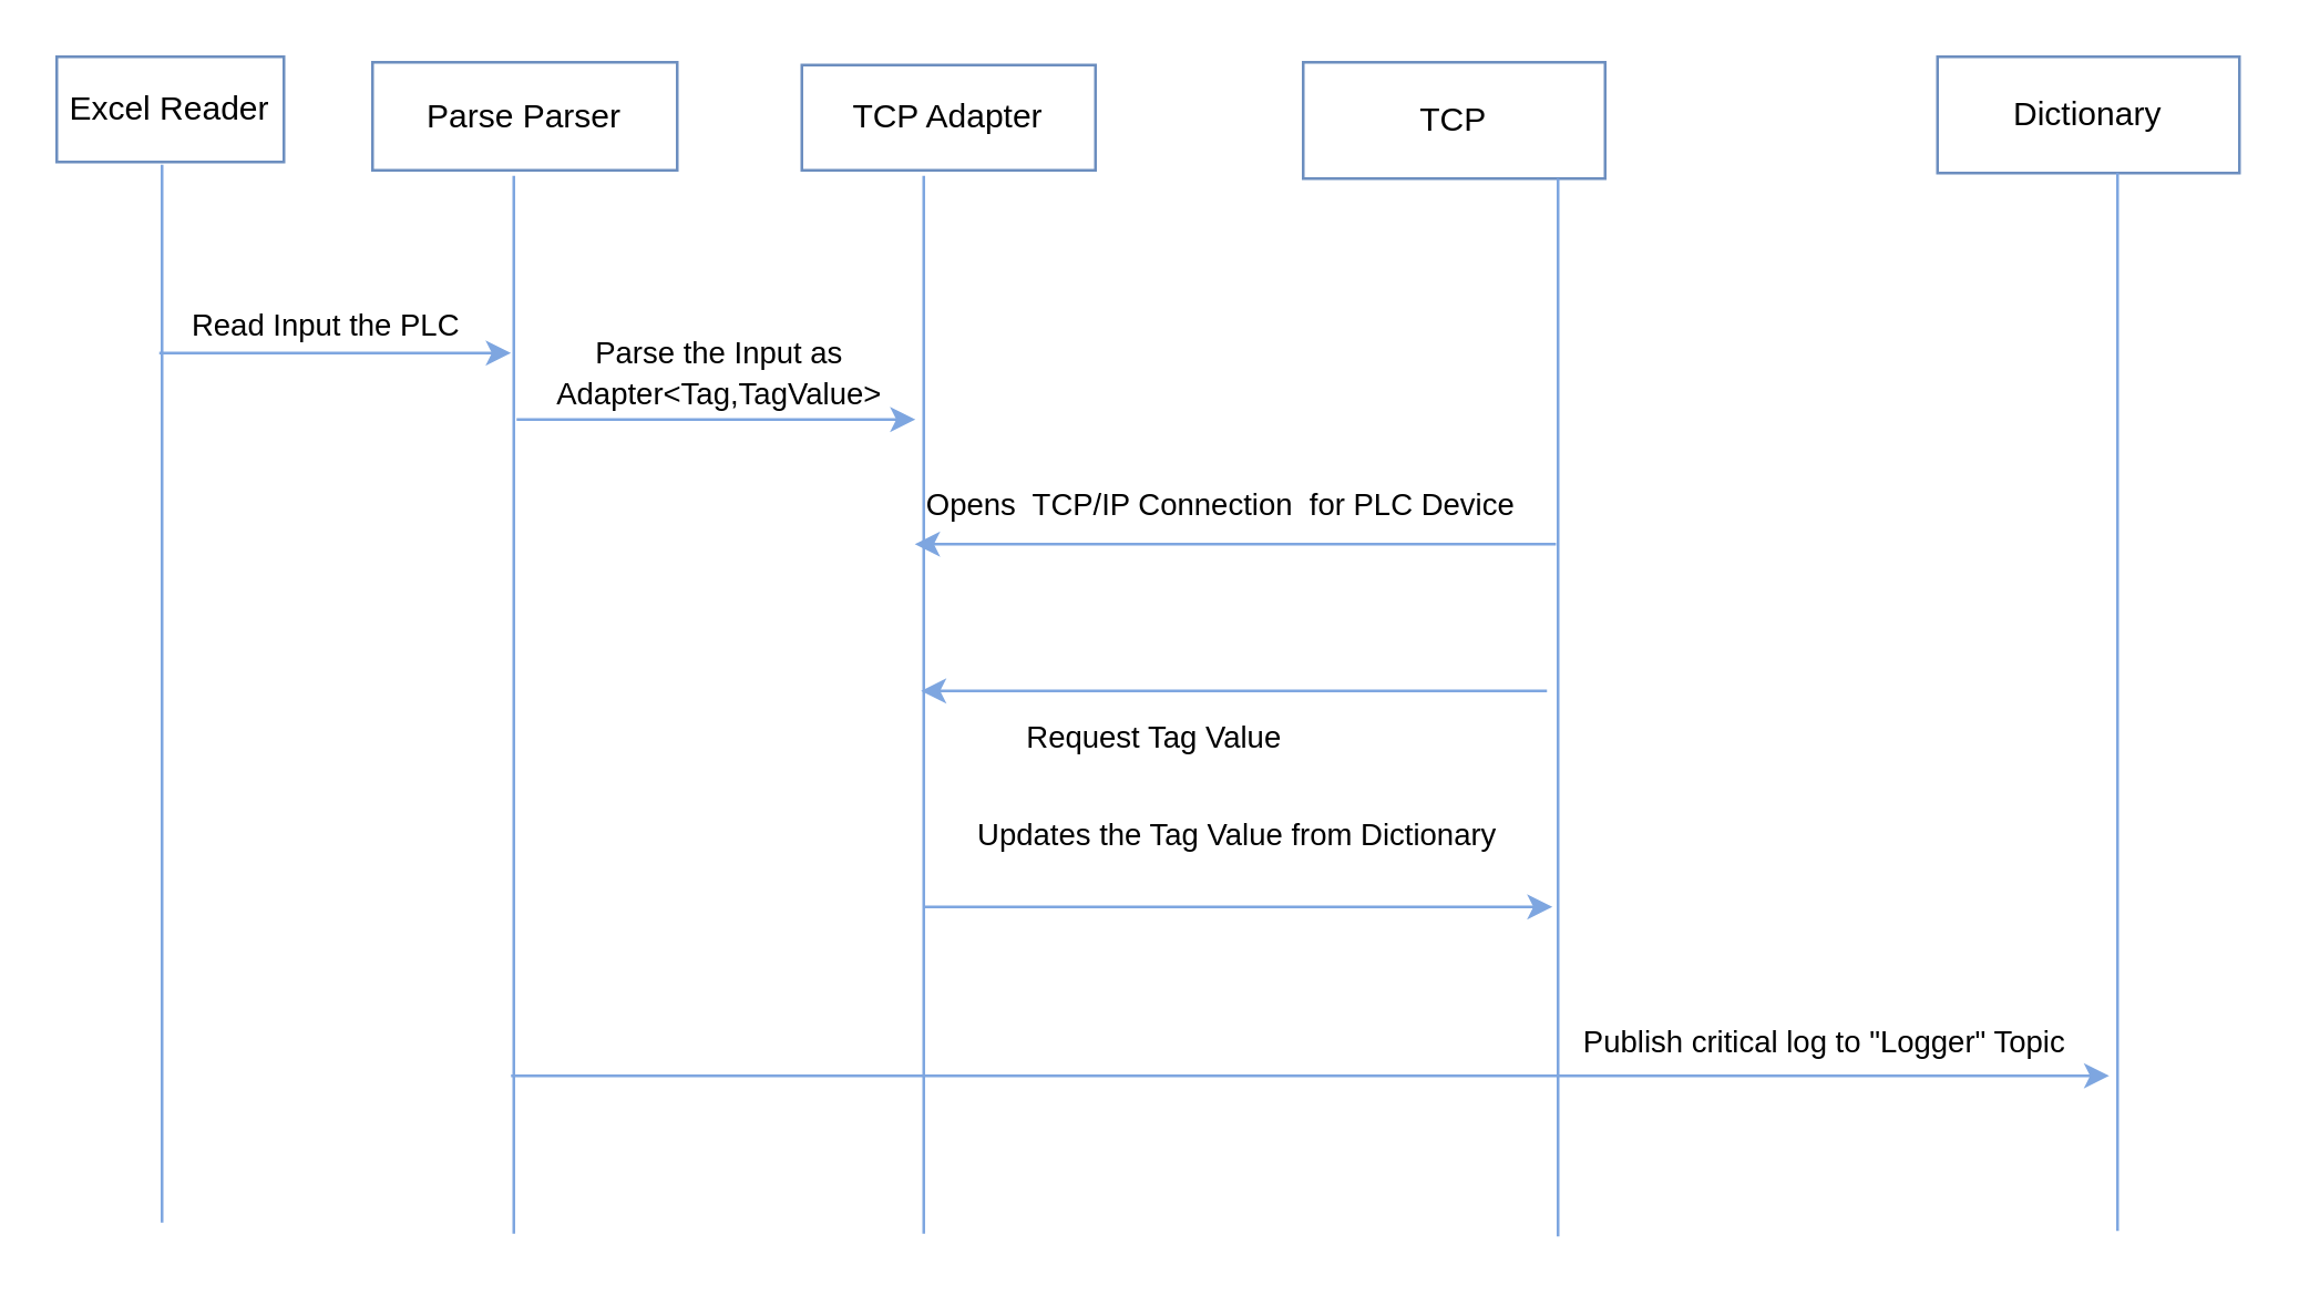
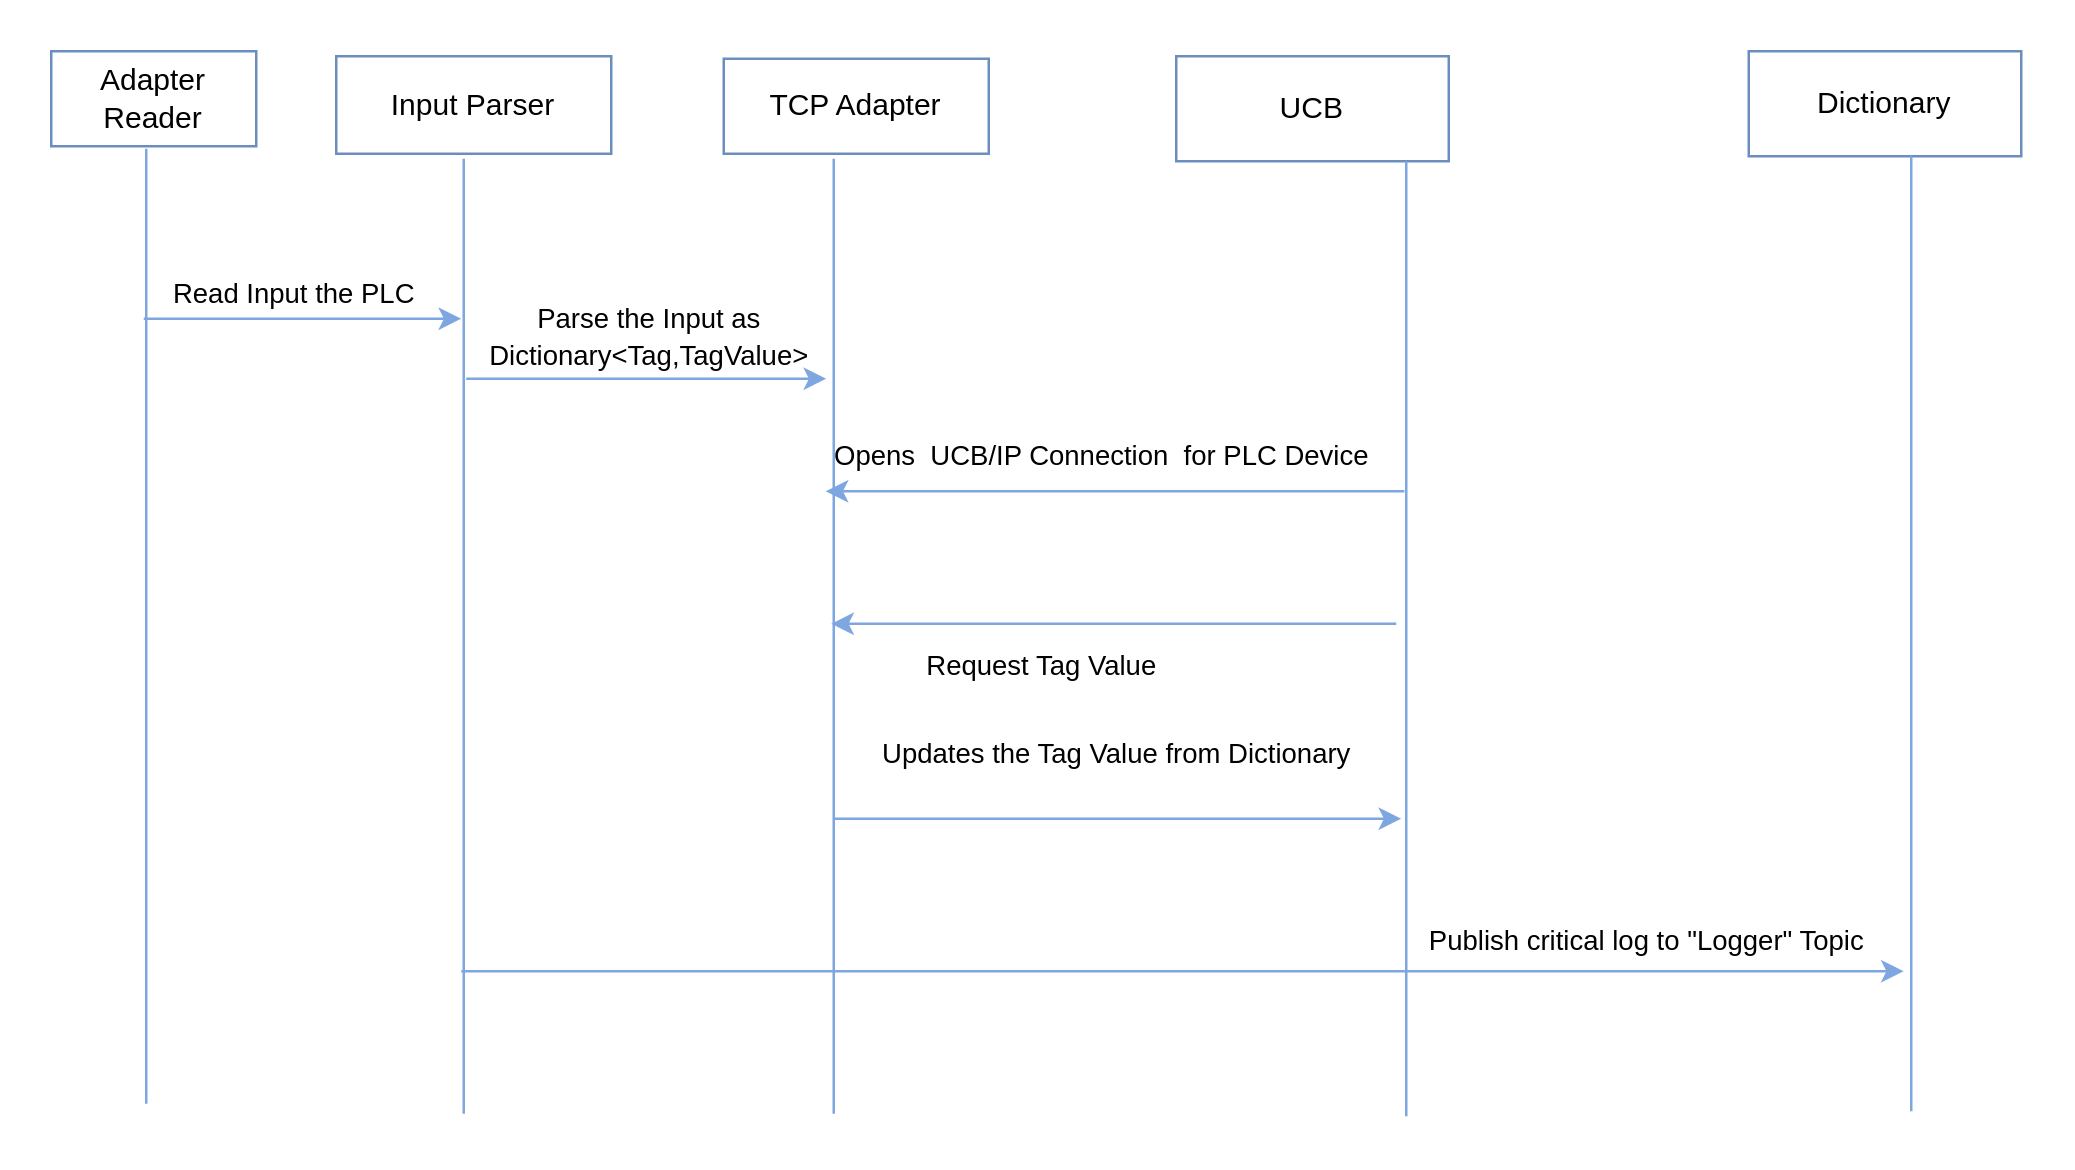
- <mxCell id="2" value="Excel Reader" style="rounded=0;whiteSpace=wrap;html=1;fillColor=none;strokeColor=#6c8ebf;" parent="1" vertex="1"><mxGeometry x="20" y="20" width="82" height="38" as="geometry" /></mxCell>
+ <mxCell id="2" value="Adapter Reader" style="rounded=0;whiteSpace=wrap;html=1;fillColor=none;strokeColor=#6c8ebf;" parent="1" vertex="1"><mxGeometry x="20" y="20" width="82" height="38" as="geometry" /></mxCell>
- <mxCell id="3" value="Parse Parser" style="rounded=0;whiteSpace=wrap;html=1;fillColor=none;strokeColor=#6c8ebf;" parent="1" vertex="1"><mxGeometry x="134" y="22" width="110" height="39" as="geometry" /></mxCell>
+ <mxCell id="3" value="Input Parser" style="rounded=0;whiteSpace=wrap;html=1;fillColor=none;strokeColor=#6c8ebf;" parent="1" vertex="1"><mxGeometry x="134" y="22" width="110" height="39" as="geometry" /></mxCell>
- <mxCell id="5" value="TCP" style="rounded=0;whiteSpace=wrap;html=1;fillColor=none;strokeColor=#6c8ebf;" parent="1" vertex="1"><mxGeometry x="470" y="22" width="109" height="42" as="geometry" /></mxCell>
+ <mxCell id="5" value="UCB" style="rounded=0;whiteSpace=wrap;html=1;fillColor=none;strokeColor=#6c8ebf;" parent="1" vertex="1"><mxGeometry x="470" y="22" width="109" height="42" as="geometry" /></mxCell>
- <mxCell id="11" value="&lt;font style=&quot;font-size: 11px&quot;&gt;Parse the Input as&lt;br&gt;Adapter&amp;lt;Tag,TagValue&amp;gt;&lt;/font&gt;" style="text;html=1;align=center;verticalAlign=middle;resizable=0;points=[];autosize=1;" parent="1" vertex="1"><mxGeometry x="190" y="118" width="138" height="32" as="geometry" /></mxCell>
+ <mxCell id="11" value="&lt;font style=&quot;font-size: 11px&quot;&gt;Parse the Input as&lt;br&gt;Dictionary&amp;lt;Tag,TagValue&amp;gt;&lt;/font&gt;" style="text;html=1;align=center;verticalAlign=middle;resizable=0;points=[];autosize=1;" parent="1" vertex="1"><mxGeometry x="190" y="118" width="138" height="32" as="geometry" /></mxCell>
- <mxCell id="14" value="&lt;font&gt;&lt;font style=&quot;font-size: 11px&quot;&gt;Opens&amp;nbsp; TCP/IP Connection&amp;nbsp; for PLC Device&lt;/font&gt;&lt;br&gt;&lt;/font&gt;" style="text;html=1;align=center;verticalAlign=middle;resizable=0;points=[];autosize=1;" parent="1" vertex="1"><mxGeometry x="329" y="173" width="222" height="18" as="geometry" /></mxCell>
+ <mxCell id="14" value="&lt;font&gt;&lt;font style=&quot;font-size: 11px&quot;&gt;Opens&amp;nbsp; UCB/IP Connection&amp;nbsp; for PLC Device&lt;/font&gt;&lt;br&gt;&lt;/font&gt;" style="text;html=1;align=center;verticalAlign=middle;resizable=0;points=[];autosize=1;" parent="1" vertex="1"><mxGeometry x="329" y="173" width="222" height="18" as="geometry" /></mxCell>
